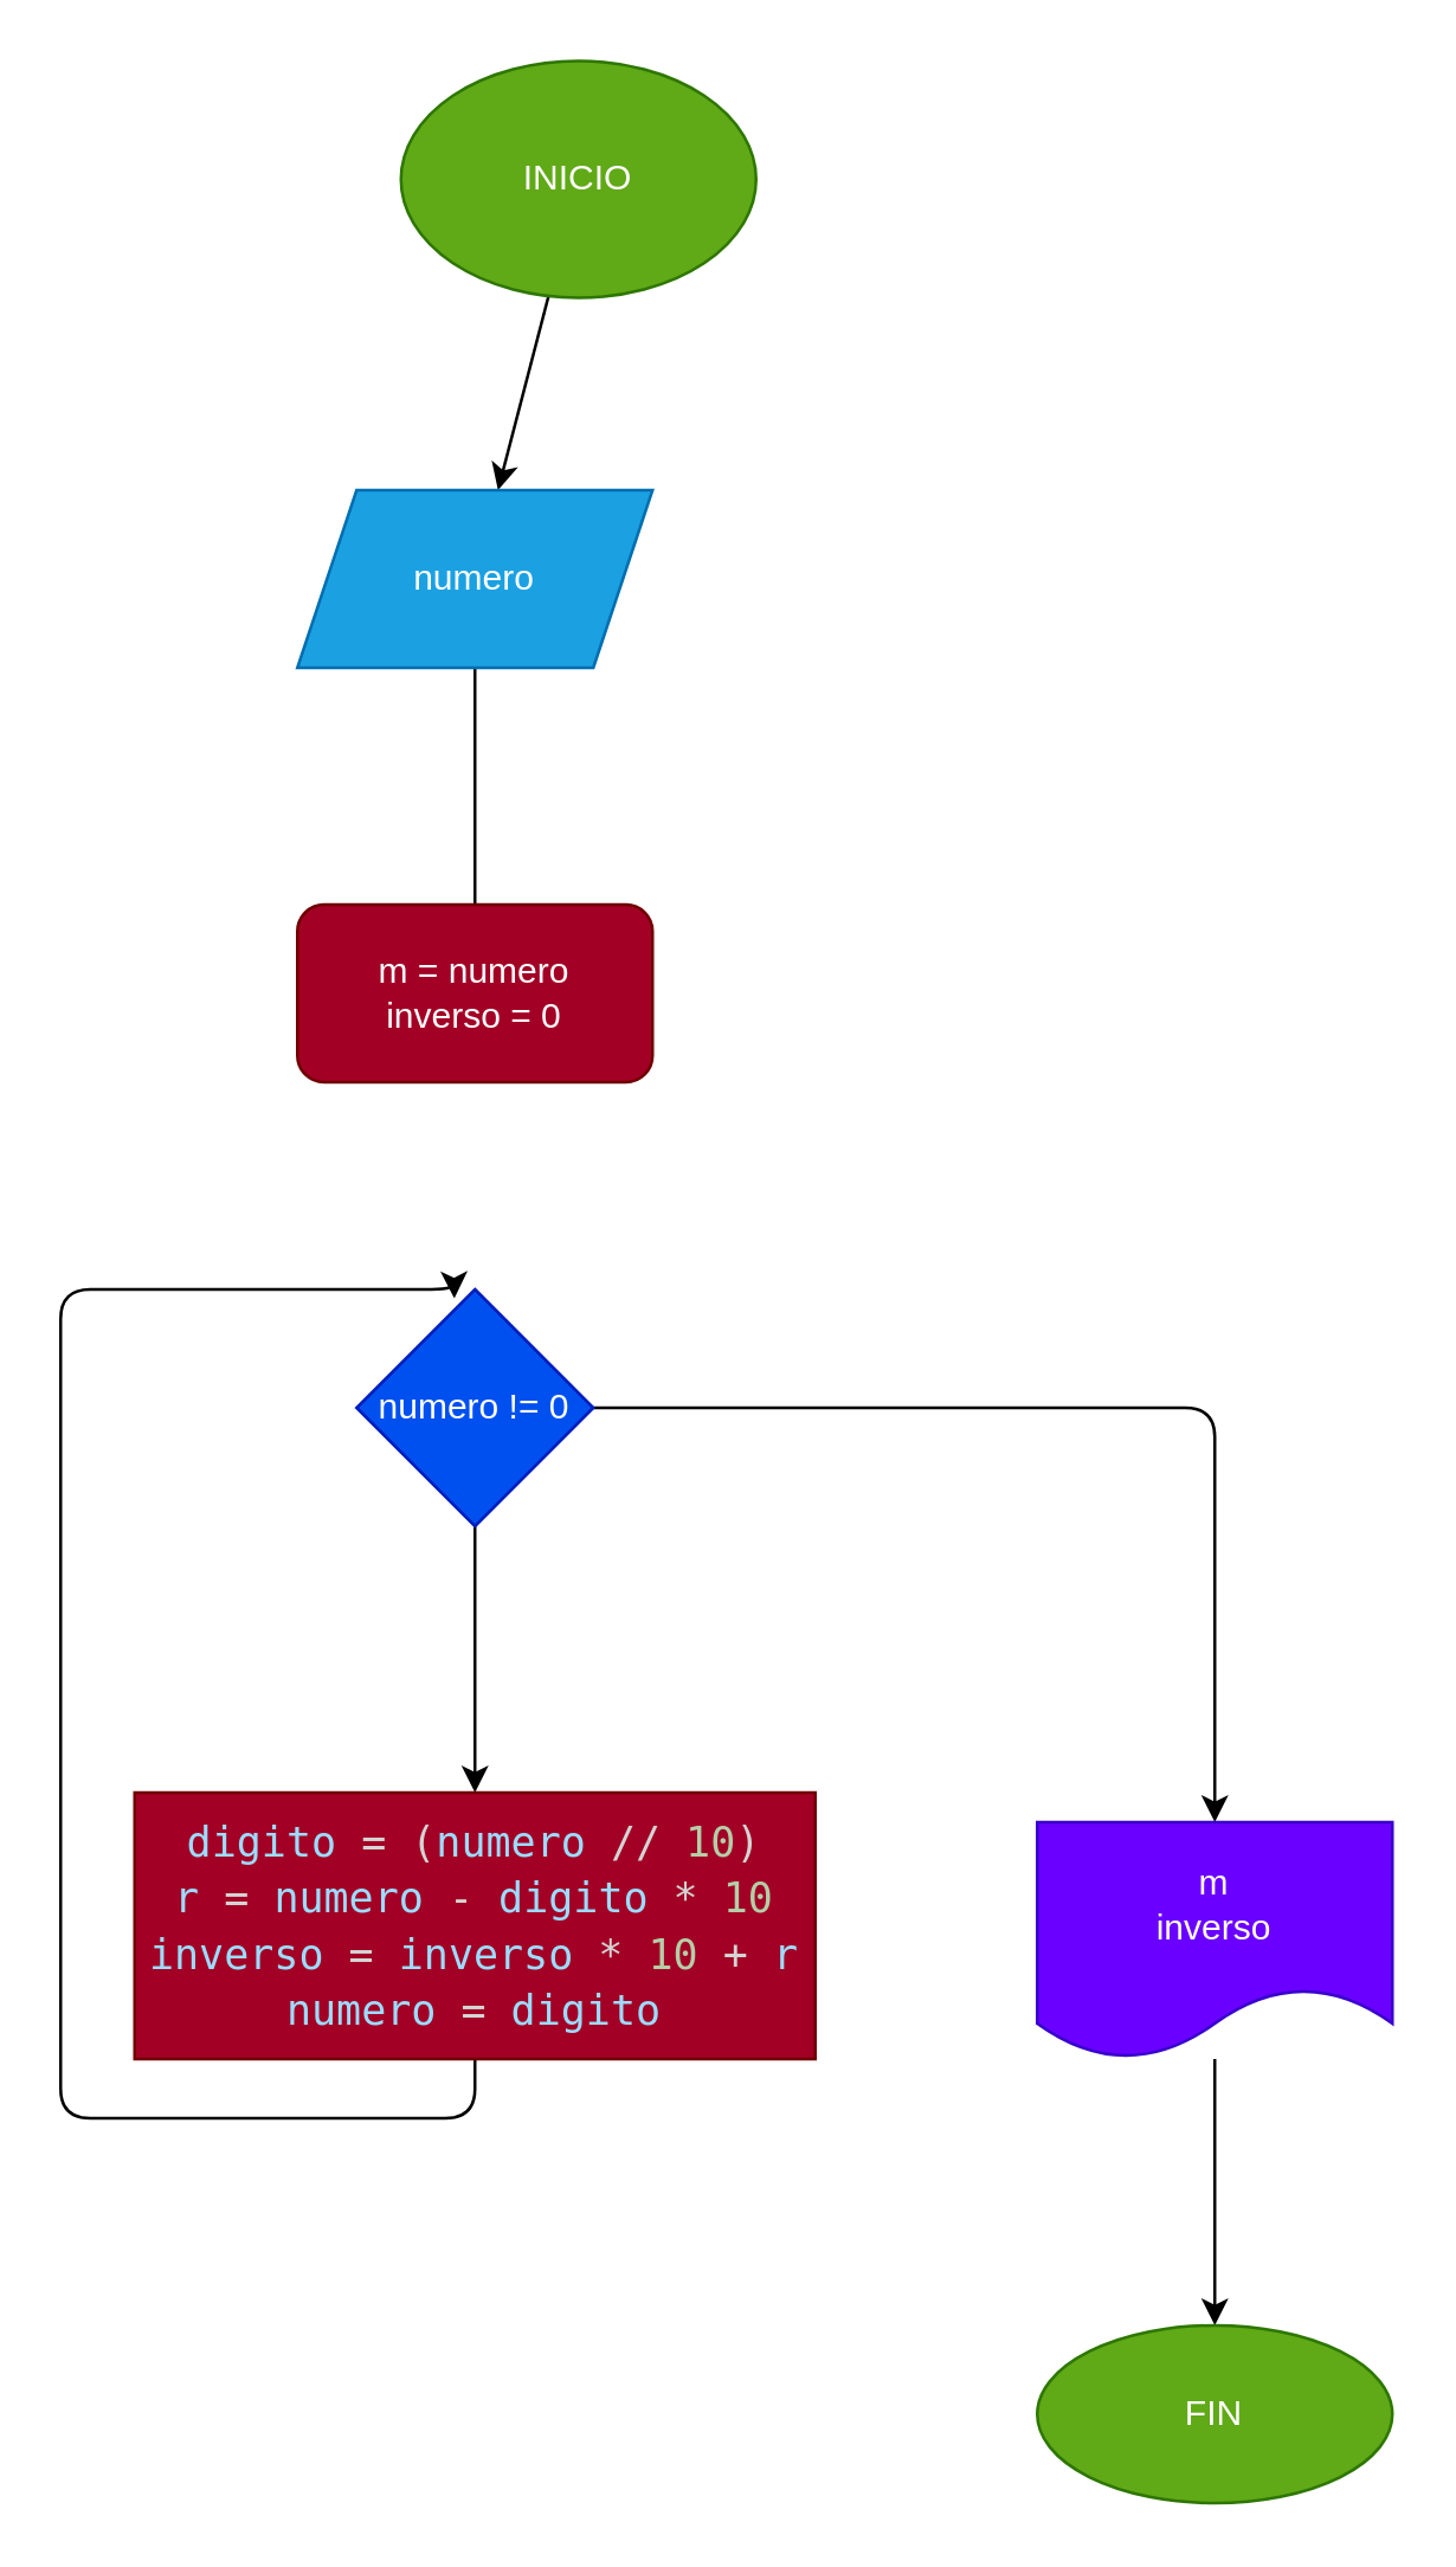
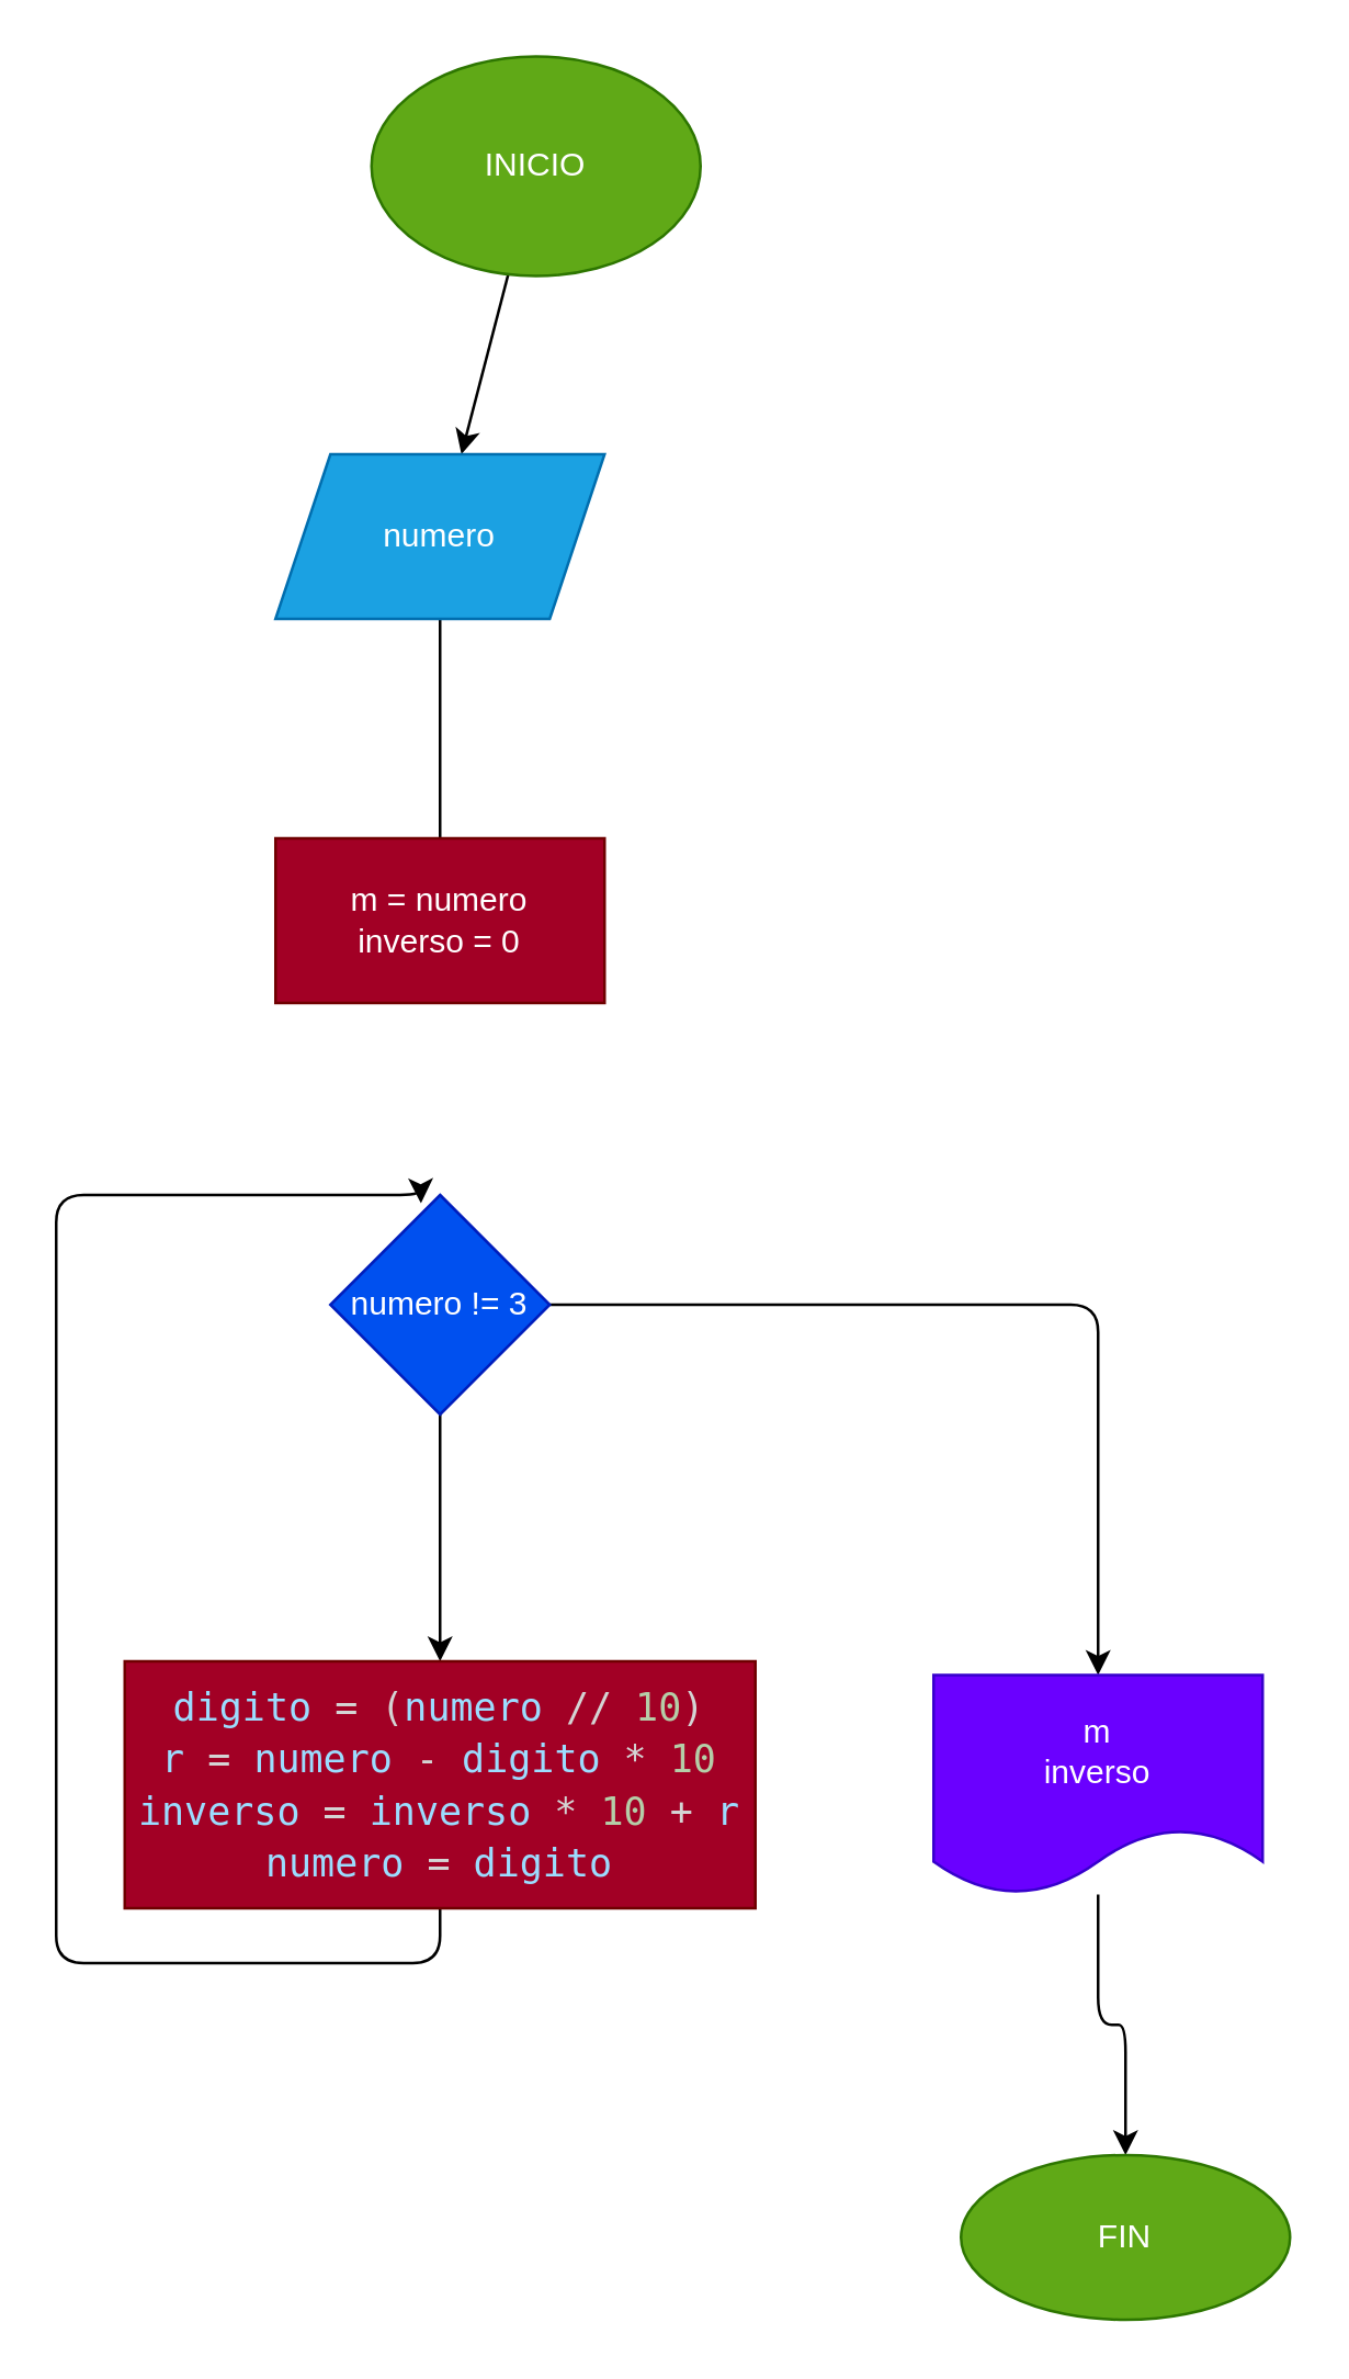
- <mxCell id="6" value="m = numero&lt;br&gt;inverso = 0" style="whiteSpace=wrap;html=1;fillColor=#a20025;fontColor=#ffffff;strokeColor=#6F0000;rounded=1;" vertex="1" parent="1"><mxGeometry x="100" y="305" width="120" height="60" as="geometry" /></mxCell>
+ <mxCell id="6" value="m = numero&lt;br&gt;inverso = 0" style="whiteSpace=wrap;html=1;fillColor=#a20025;fontColor=#ffffff;strokeColor=#6F0000;" vertex="1" parent="1"><mxGeometry x="100" y="305" width="120" height="60" as="geometry" /></mxCell>
- <mxCell id="9" value="numero != 0" style="rhombus;whiteSpace=wrap;html=1;fillColor=#0050ef;fontColor=#ffffff;strokeColor=#001DBC;" vertex="1" parent="1"><mxGeometry x="120" y="435" width="80" height="80" as="geometry" /></mxCell>
+ <mxCell id="9" value="numero != 3" style="rhombus;whiteSpace=wrap;html=1;fillColor=#0050ef;fontColor=#ffffff;strokeColor=#001DBC;" vertex="1" parent="1"><mxGeometry x="120" y="435" width="80" height="80" as="geometry" /></mxCell>
- <mxCell id="13" value="m&lt;br&gt;inverso" style="shape=document;whiteSpace=wrap;html=1;boundedLbl=1;fillColor=#6a00ff;fontColor=#ffffff;strokeColor=#3700CC;" vertex="1" parent="1"><mxGeometry x="350" y="615" width="120" height="80" as="geometry" /></mxCell>
+ <mxCell id="13" value="m&lt;br&gt;inverso" style="shape=document;whiteSpace=wrap;html=1;boundedLbl=1;fillColor=#6a00ff;fontColor=#ffffff;strokeColor=#3700CC;" vertex="1" parent="1"><mxGeometry x="340" y="610" width="120" height="80" as="geometry" /></mxCell>
